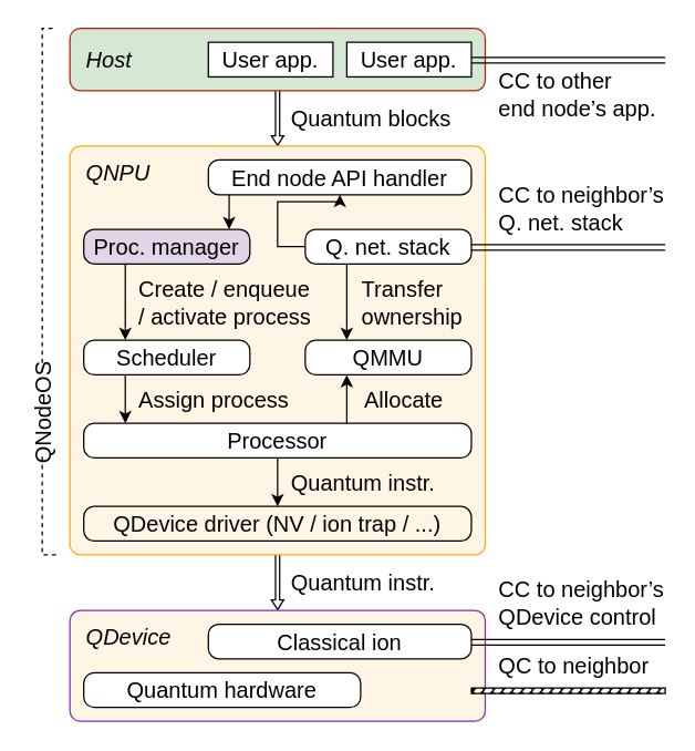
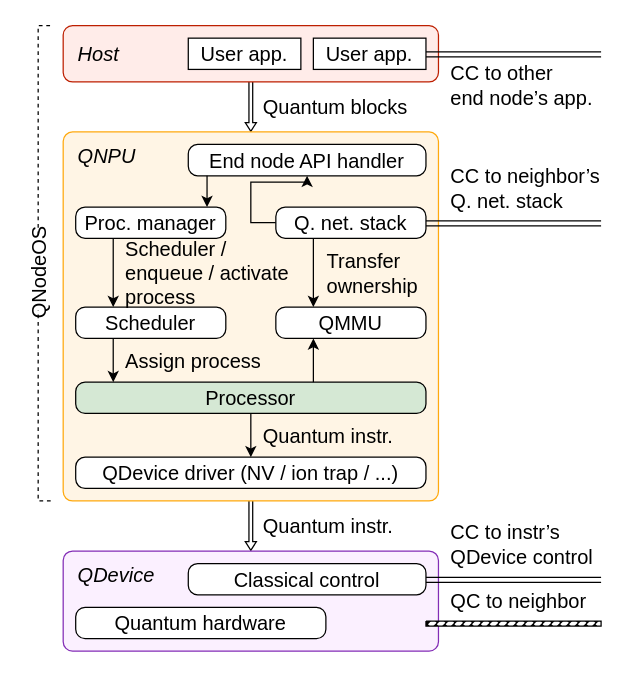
- <mxCell id="5" value="Host" style="rounded=1;whiteSpace=wrap;html=1;strokeWidth=1;fontFamily=Helvetica;fontSize=16;align=left;verticalAlign=middle;spacingRight=0;spacingLeft=12;spacingTop=0;spacing=0;absoluteArcSize=1;arcSize=15;fontStyle=2;shadow=0;sketch=0;fillColor=#d5e8d4;strokeColor=#BD1F01;" parent="1" vertex="1"><mxGeometry x="50" y="20" width="300" height="45" as="geometry" /></mxCell>
+ <mxCell id="5" value="Host" style="rounded=1;whiteSpace=wrap;html=1;strokeWidth=1;fontFamily=Helvetica;fontSize=16;align=left;verticalAlign=middle;spacingRight=0;spacingLeft=12;spacingTop=0;spacing=0;absoluteArcSize=1;arcSize=15;fontStyle=2;shadow=0;sketch=0;fillColor=#FFECE9;strokeColor=#BD1F01;" parent="1" vertex="1"><mxGeometry x="50" y="20" width="300" height="45" as="geometry" /></mxCell>
- <mxCell id="11" value="Proc. manager" style="rounded=1;whiteSpace=wrap;html=1;strokeWidth=1;fontFamily=Helvetica;fontSize=16;align=center;verticalAlign=middle;spacing=0;absoluteArcSize=1;arcSize=15;fillColor=#e1d5e7;" parent="1" vertex="1"><mxGeometry x="60" y="165" width="120" height="25" as="geometry" /></mxCell>
+ <mxCell id="11" value="Proc. manager" style="rounded=1;whiteSpace=wrap;html=1;strokeWidth=1;fontFamily=Helvetica;fontSize=16;align=center;verticalAlign=middle;spacing=0;absoluteArcSize=1;arcSize=15;" parent="1" vertex="1"><mxGeometry x="60" y="165" width="120" height="25" as="geometry" /></mxCell>
- <mxCell id="19" value="Create / enqueue / activate process" style="text;html=1;strokeColor=none;fillColor=none;align=left;verticalAlign=middle;whiteSpace=wrap;rounded=0;fontFamily=Helvetica;fontSize=16;spacing=0;" parent="1" vertex="1"><mxGeometry x="100" y="190" width="130" height="55" as="geometry" /></mxCell>
+ <mxCell id="19" value="Scheduler / enqueue / activate process" style="text;html=1;strokeColor=none;fillColor=none;align=left;verticalAlign=middle;whiteSpace=wrap;rounded=0;fontFamily=Helvetica;fontSize=16;spacing=0;" parent="1" vertex="1"><mxGeometry x="100" y="190" width="130" height="55" as="geometry" /></mxCell>
- <mxCell id="22" value="Allocate" style="text;html=1;strokeColor=none;fillColor=none;align=left;verticalAlign=middle;whiteSpace=wrap;rounded=0;fontFamily=Helvetica;fontSize=16;spacing=0;" parent="1" vertex="1"><mxGeometry x="262.5" y="270" width="67.5" height="35" as="geometry" /></mxCell>
- <mxCell id="42" value="QNodeOS" style="rounded=0;whiteSpace=wrap;html=1;strokeWidth=1;fontFamily=Helvetica;fontSize=16;align=center;spacing=0;horizontal=0;strokeColor=none;" parent="1" vertex="1"><mxGeometry x="20" y="267.5" width="20" height="60" as="geometry" /></mxCell>
+ <mxCell id="42" value="QNodeOS" style="rounded=0;whiteSpace=wrap;html=1;strokeWidth=1;fontFamily=Helvetica;fontSize=16;align=center;spacing=0;horizontal=0;strokeColor=none;" parent="1" vertex="1"><mxGeometry x="20" y="187.5" width="20" height="60" as="geometry" /></mxCell>
- <mxCell id="10" value="Processor" style="rounded=1;whiteSpace=wrap;html=1;strokeWidth=1;fontFamily=Helvetica;fontSize=16;align=center;verticalAlign=middle;spacing=0;absoluteArcSize=1;arcSize=15;" parent="1" vertex="1"><mxGeometry x="60" y="305" width="280" height="25" as="geometry" /></mxCell>
+ <mxCell id="10" value="Processor" style="rounded=1;whiteSpace=wrap;html=1;strokeWidth=1;fontFamily=Helvetica;fontSize=16;align=center;verticalAlign=middle;spacing=0;absoluteArcSize=1;arcSize=15;fillColor=#d5e8d4;" parent="1" vertex="1"><mxGeometry x="60" y="305" width="280" height="25" as="geometry" /></mxCell>
- <mxCell id="15" value="QDevice driver (NV / ion trap / ...)" style="rounded=1;whiteSpace=wrap;html=1;strokeWidth=1;fontFamily=Helvetica;fontSize=16;align=center;verticalAlign=middle;spacing=0;absoluteArcSize=1;arcSize=15;fillColor=#fff5e5;" parent="1" vertex="1"><mxGeometry x="60" y="365" width="280" height="25" as="geometry" /></mxCell>
+ <mxCell id="15" value="QDevice driver (NV / ion trap / ...)" style="rounded=1;whiteSpace=wrap;html=1;strokeWidth=1;fontFamily=Helvetica;fontSize=16;align=center;verticalAlign=middle;spacing=0;absoluteArcSize=1;arcSize=15;" parent="1" vertex="1"><mxGeometry x="60" y="365" width="280" height="25" as="geometry" /></mxCell>
- <mxCell id="36" value="CC to neighbor’s&lt;br style=&quot;font-size: 16px;&quot;&gt;QDevice control" style="text;html=1;strokeColor=none;fillColor=none;align=left;verticalAlign=middle;whiteSpace=wrap;rounded=0;fontFamily=Helvetica;fontSize=16;spacing=0;" parent="1" vertex="1"><mxGeometry x="360" y="415" width="120" height="40" as="geometry" /></mxCell>
+ <mxCell id="36" value="CC to instr’s&lt;br style=&quot;font-size: 16px;&quot;&gt;QDevice control" style="text;html=1;strokeColor=none;fillColor=none;align=left;verticalAlign=middle;whiteSpace=wrap;rounded=0;fontFamily=Helvetica;fontSize=16;spacing=0;" parent="1" vertex="1"><mxGeometry x="360" y="415" width="120" height="40" as="geometry" /></mxCell>
- <mxCell id="38" value="Classical ion" style="rounded=1;whiteSpace=wrap;html=1;strokeWidth=1;fontFamily=Helvetica;fontSize=16;align=center;verticalAlign=middle;spacing=0;absoluteArcSize=1;arcSize=15;" parent="1" vertex="1"><mxGeometry x="150" y="450" width="190" height="25" as="geometry" /></mxCell>
+ <mxCell id="38" value="Classical control" style="rounded=1;whiteSpace=wrap;html=1;strokeWidth=1;fontFamily=Helvetica;fontSize=16;align=center;verticalAlign=middle;spacing=0;absoluteArcSize=1;arcSize=15;" parent="1" vertex="1"><mxGeometry x="150" y="450" width="190" height="25" as="geometry" /></mxCell>
- <mxCell id="27" value="QDevice" style="rounded=1;whiteSpace=wrap;html=1;strokeWidth=1;fontFamily=Helvetica;fontSize=16;align=left;verticalAlign=top;spacingRight=0;spacingLeft=12;spacingTop=5;spacing=0;absoluteArcSize=1;arcSize=15;fontStyle=2;shadow=0;sketch=0;strokeColor=#832DB6;fillColor=#fff5e5;horizontal=1;" parent="1" vertex="1"><mxGeometry x="50" y="440" width="300" height="80" as="geometry" /></mxCell>
+ <mxCell id="27" value="QDevice" style="rounded=1;whiteSpace=wrap;html=1;strokeWidth=1;fontFamily=Helvetica;fontSize=16;align=left;verticalAlign=top;spacingRight=0;spacingLeft=12;spacingTop=5;spacing=0;absoluteArcSize=1;arcSize=15;fontStyle=2;shadow=0;sketch=0;strokeColor=#832DB6;fillColor=#FBF0FF;horizontal=1;" parent="1" vertex="1"><mxGeometry x="50" y="440" width="300" height="80" as="geometry" /></mxCell>
